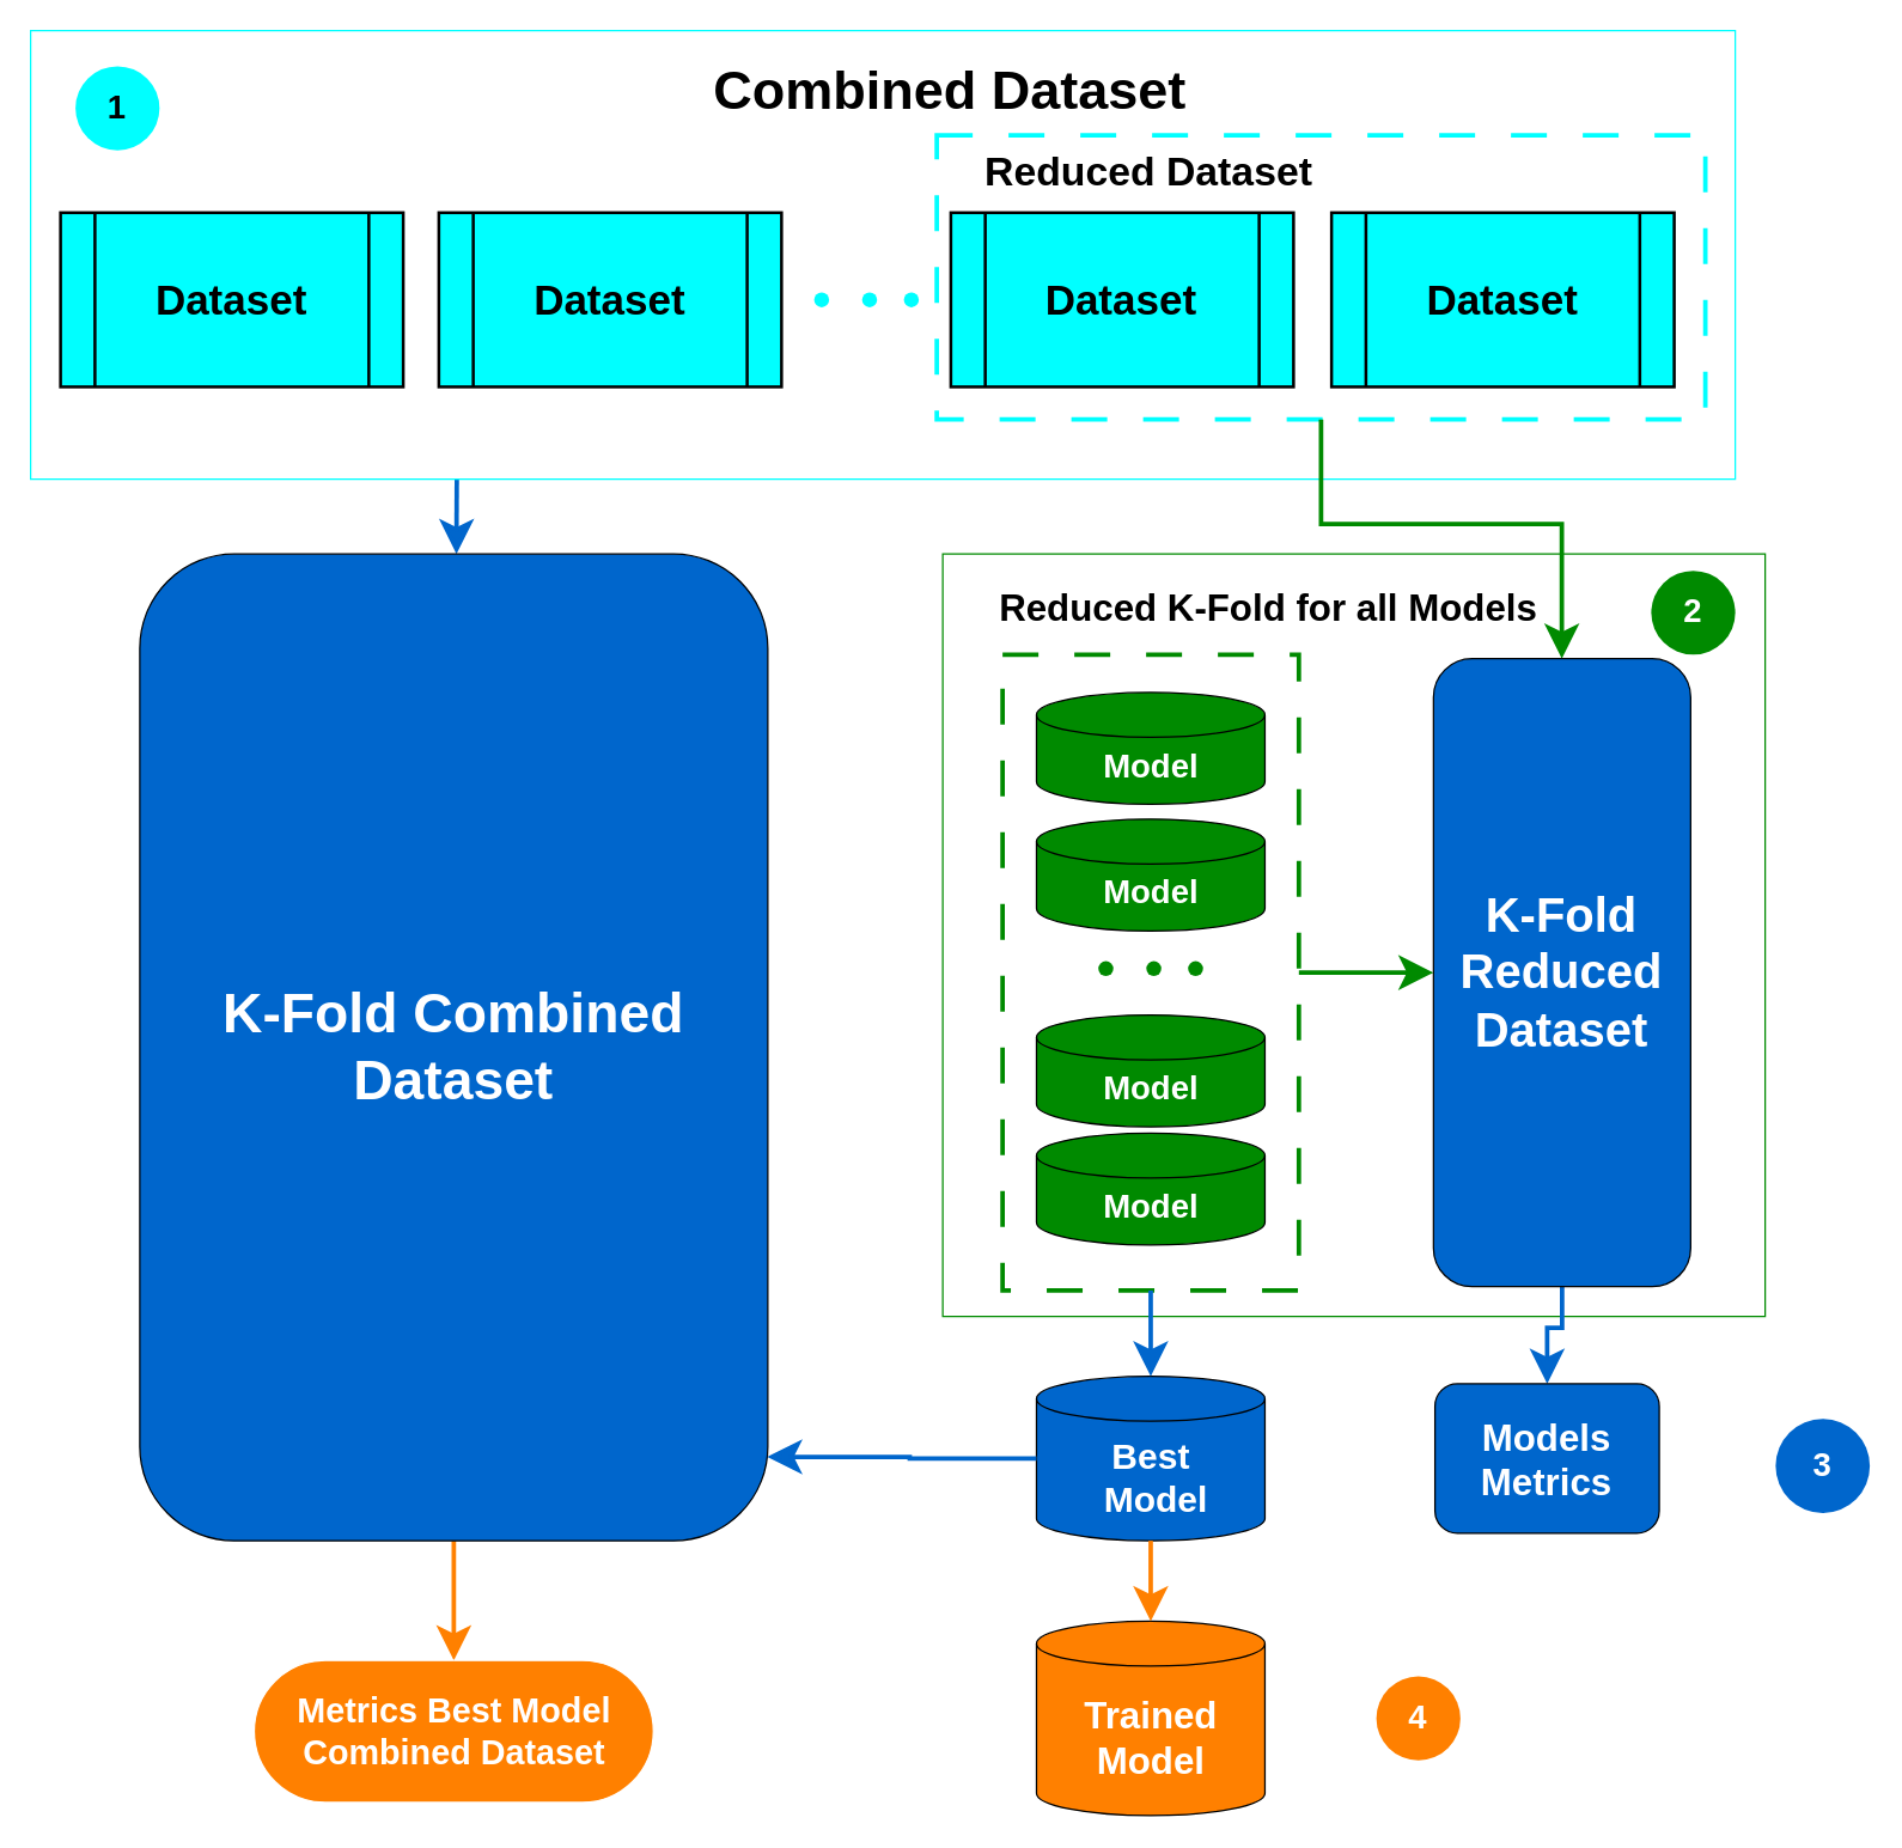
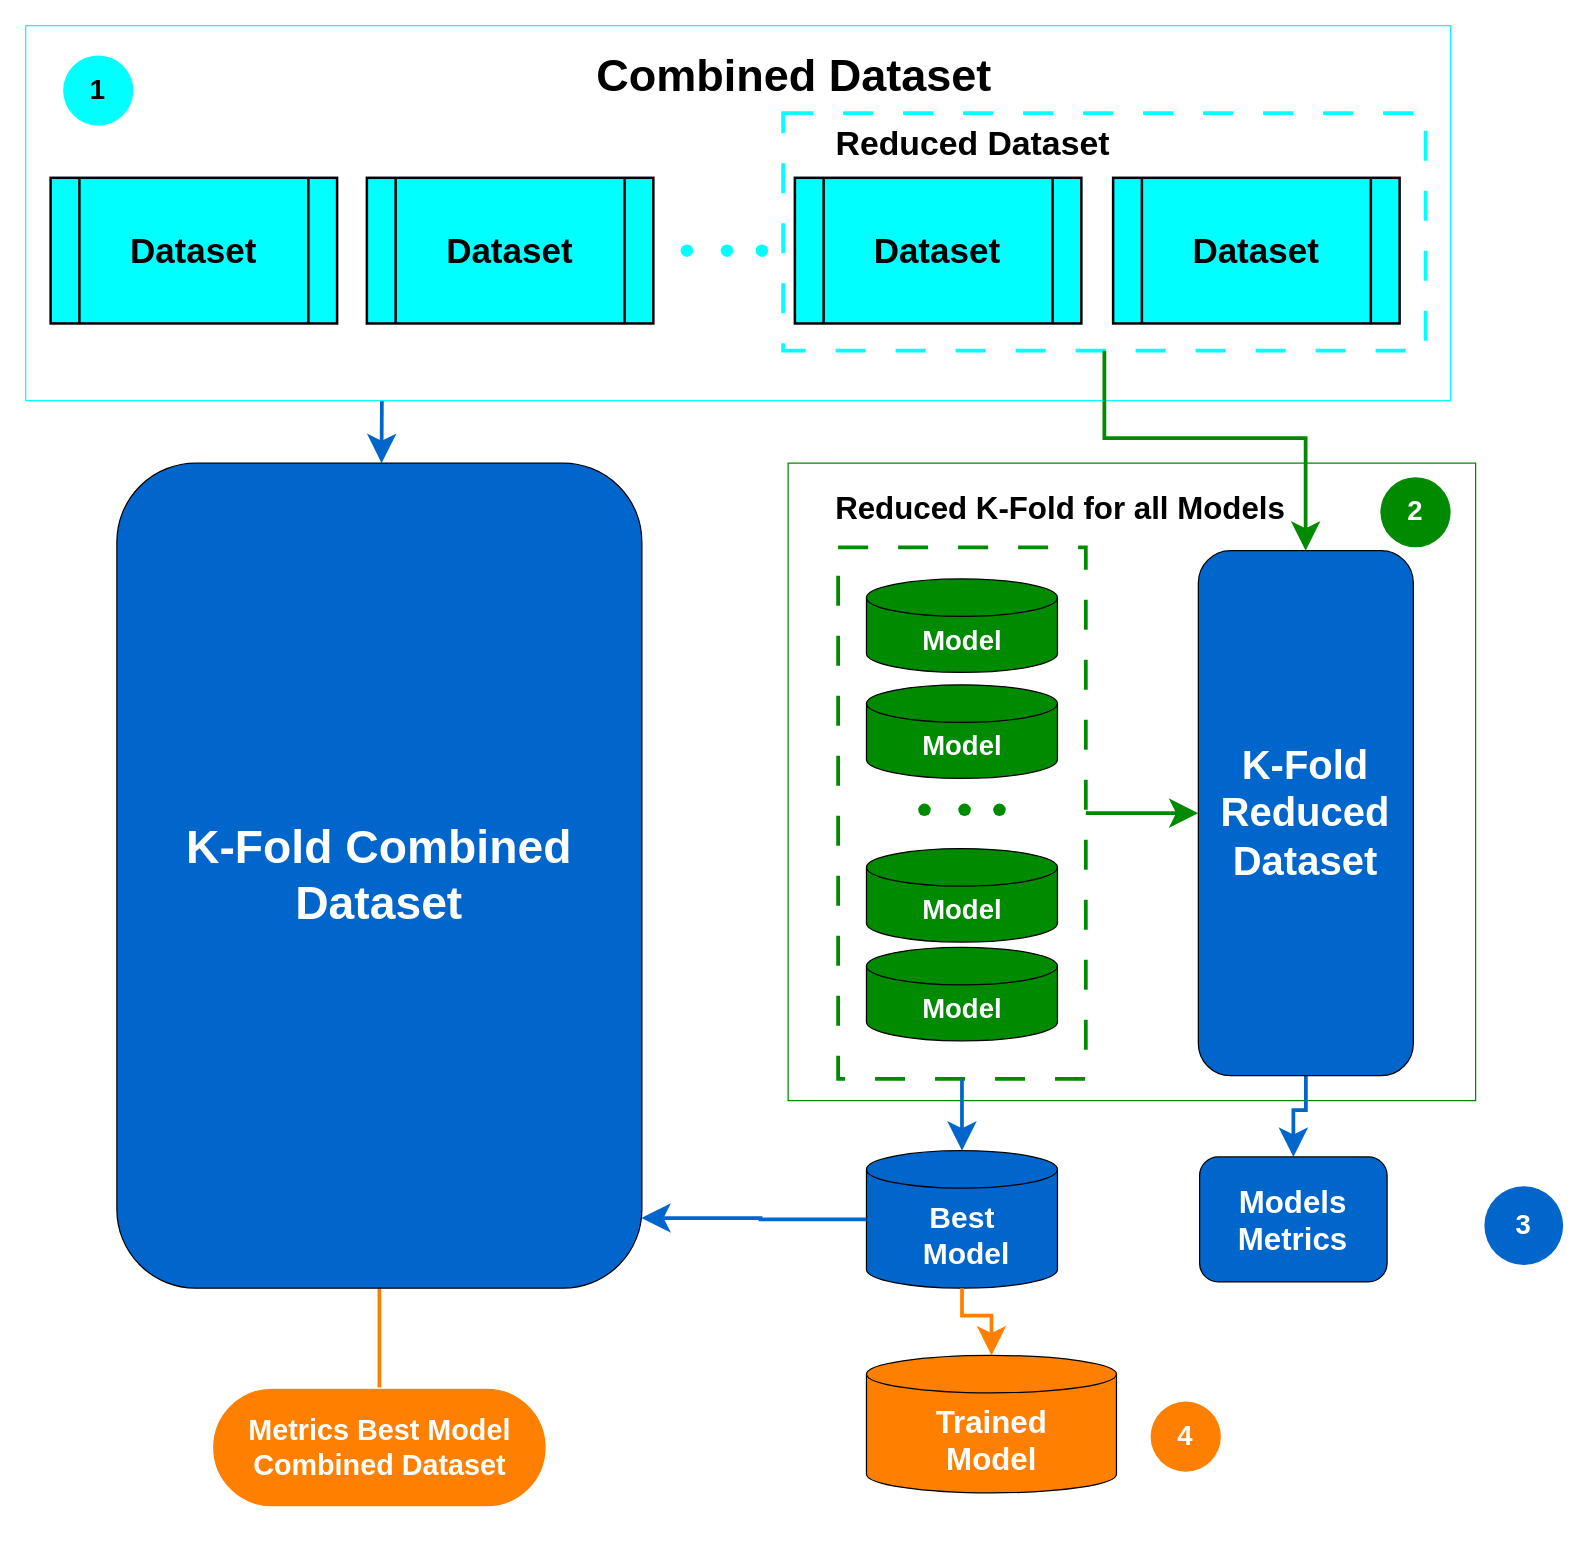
- <mxCell id="15" value="&lt;b style=&quot;&quot;&gt;&lt;font style=&quot;font-size: 27px;&quot;&gt;Reduced Dataset&lt;/font&gt;&lt;/b&gt;" style="text;html=1;align=center;verticalAlign=middle;whiteSpace=wrap;rounded=0;" vertex="1" parent="1"><mxGeometry x="630" y="100" width="276" height="30" as="geometry" /></mxCell>
+ <mxCell id="15" value="&lt;b style=&quot;&quot;&gt;&lt;font style=&quot;font-size: 27px;&quot;&gt;Reduced Dataset&lt;/font&gt;&lt;/b&gt;" style="text;html=1;align=center;verticalAlign=middle;whiteSpace=wrap;rounded=0;" vertex="1" parent="1"><mxGeometry x="640" y="100" width="276" height="30" as="geometry" /></mxCell>
- <mxCell id="35" style="edgeStyle=orthogonalEdgeStyle;rounded=0;orthogonalLoop=1;jettySize=auto;html=1;strokeWidth=3;endSize=14;startSize=14;strokeColor=light-dark(#ff8000, #ededed);" edge="1" parent="1" source="36" target="38"><mxGeometry relative="1" as="geometry" /></mxCell>
+ <mxCell id="35" style="edgeStyle=orthogonalEdgeStyle;rounded=0;orthogonalLoop=1;jettySize=auto;html=1;strokeWidth=3;endSize=14;startSize=14;strokeColor=light-dark(#ff8000, #ededed);endArrow=none;" edge="1" parent="1" source="36" target="38"><mxGeometry relative="1" as="geometry" /></mxCell>
- <mxCell id="39" value="&lt;font style=&quot;font-size: 25px;&quot; color=&quot;#ffffff&quot;&gt;&lt;b style=&quot;&quot;&gt;Trained&lt;/b&gt;&lt;/font&gt;&lt;div&gt;&lt;font style=&quot;font-size: 25px;&quot; color=&quot;#ffffff&quot;&gt;&lt;b style=&quot;&quot;&gt;Model&lt;/b&gt;&lt;/font&gt;&lt;/div&gt;" style="shape=cylinder3;whiteSpace=wrap;html=1;boundedLbl=1;backgroundOutline=1;size=15;fillColor=light-dark(#ff8000, #56aeff);" vertex="1" parent="1"><mxGeometry x="692.68" y="1083.8" width="152.79" height="130" as="geometry" /></mxCell>
+ <mxCell id="39" value="&lt;font style=&quot;font-size: 25px;&quot; color=&quot;#ffffff&quot;&gt;&lt;b style=&quot;&quot;&gt;Trained&lt;/b&gt;&lt;/font&gt;&lt;div&gt;&lt;font style=&quot;font-size: 25px;&quot; color=&quot;#ffffff&quot;&gt;&lt;b style=&quot;&quot;&gt;Model&lt;/b&gt;&lt;/font&gt;&lt;/div&gt;" style="shape=cylinder3;whiteSpace=wrap;html=1;boundedLbl=1;backgroundOutline=1;size=15;fillColor=light-dark(#ff8000, #56aeff);" vertex="1" parent="1"><mxGeometry x="692.68" y="1083.8" width="200" height="110" as="geometry" /></mxCell>
